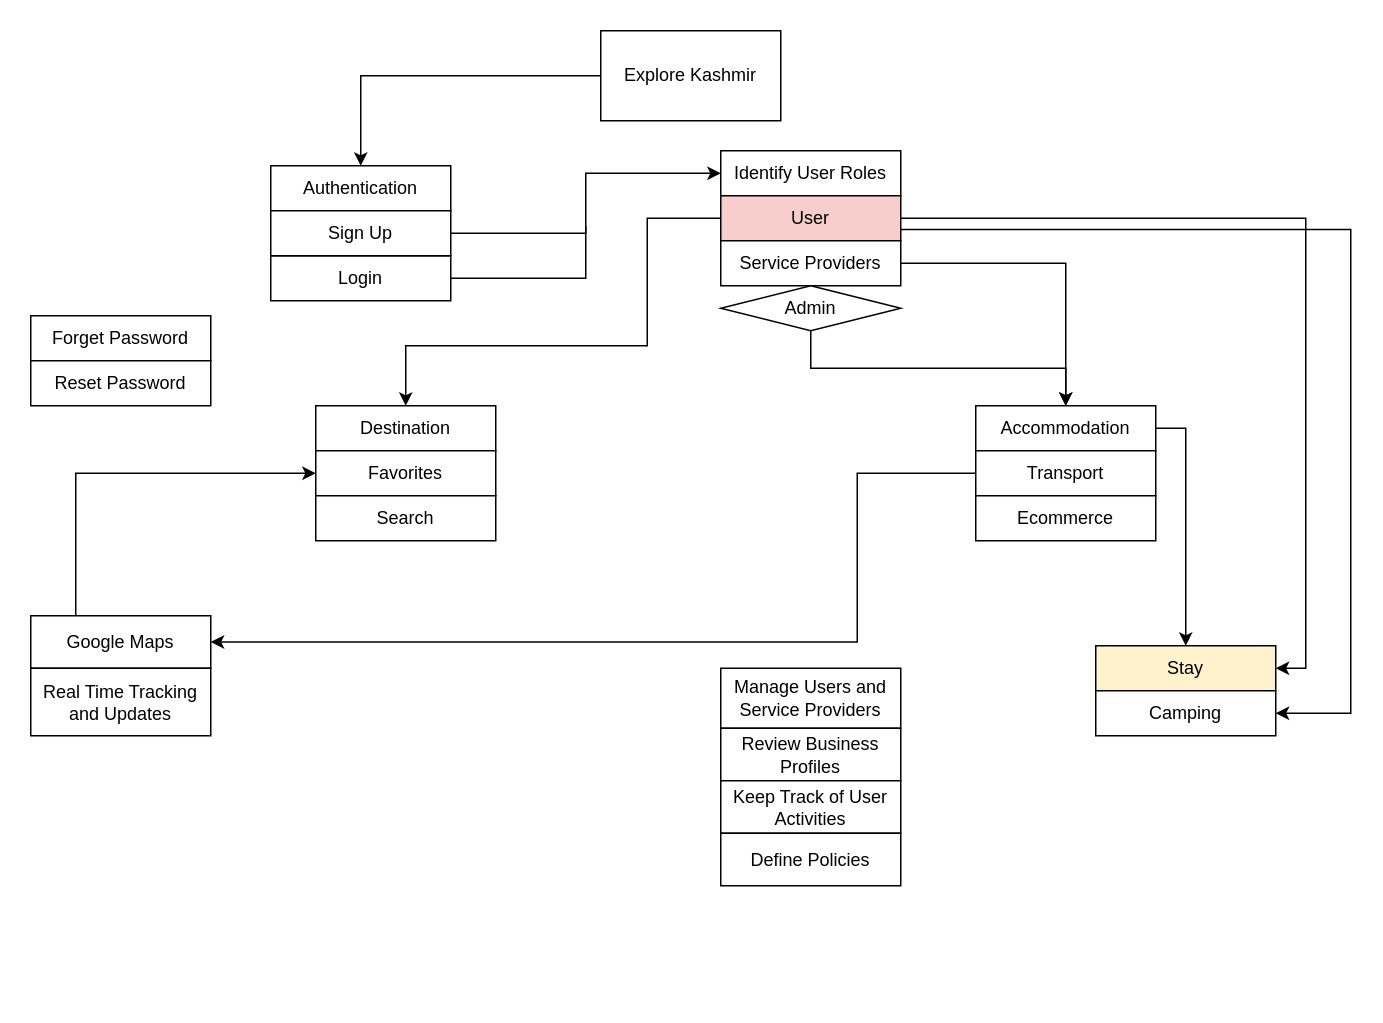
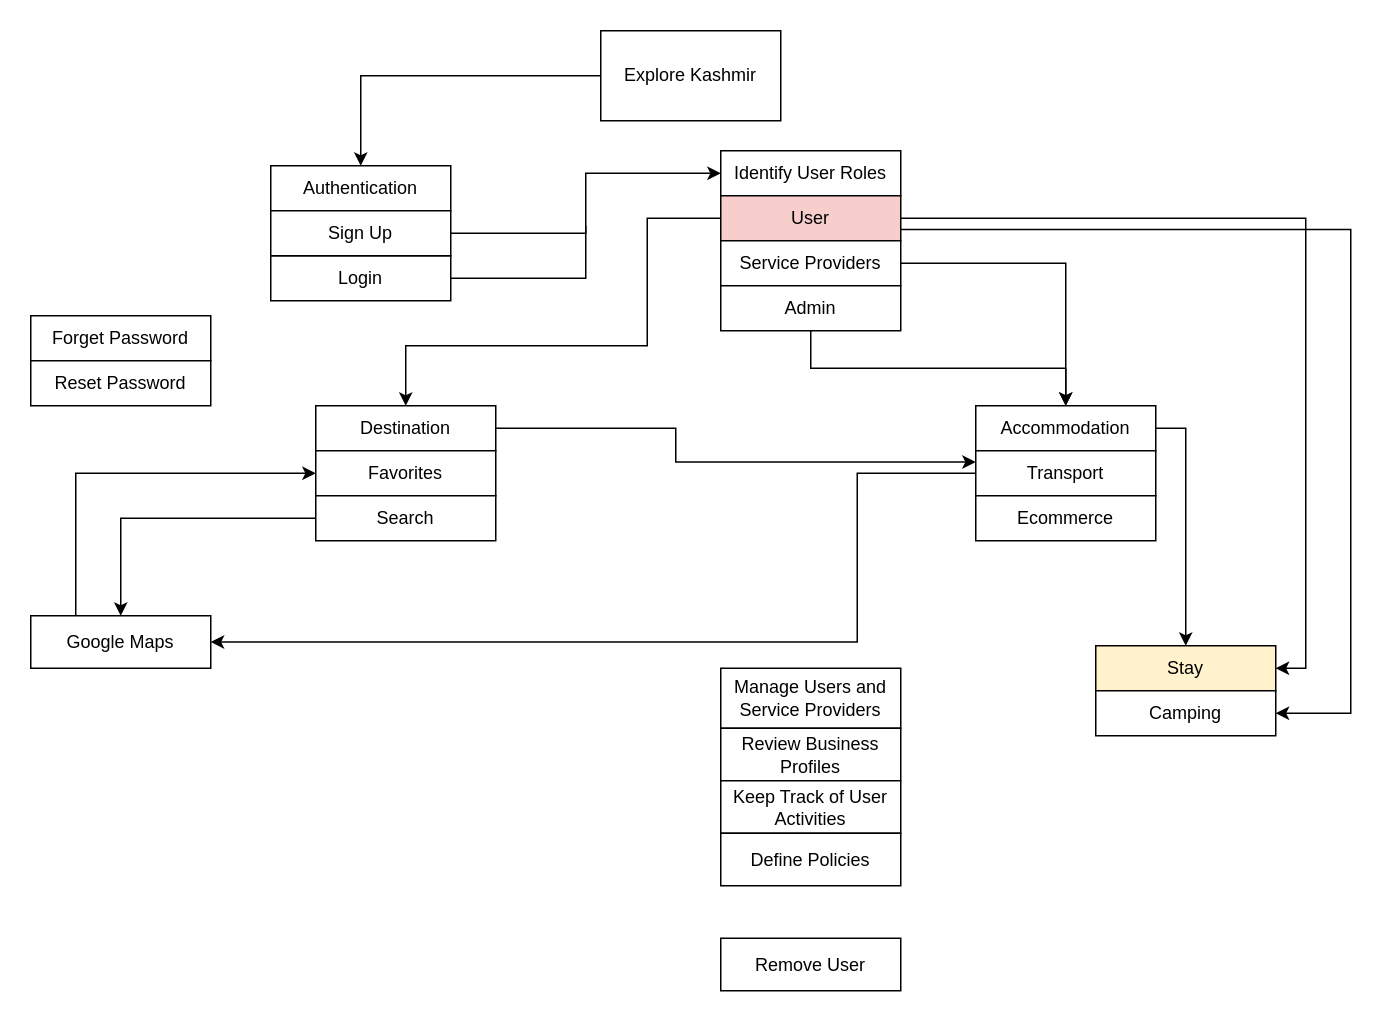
- <mxCell id="16" value="Admin" style="rhombus;whiteSpace=wrap;html=1;" vertex="1" parent="1"><mxGeometry x="480" y="190" width="120" height="30" as="geometry" /></mxCell>
+ <mxCell id="16" value="Admin" style="rounded=0;whiteSpace=wrap;html=1;" vertex="1" parent="1"><mxGeometry x="480" y="190" width="120" height="30" as="geometry" /></mxCell>
+ <mxCell id="19" style="edgeStyle=orthogonalEdgeStyle;rounded=0;orthogonalLoop=1;jettySize=auto;html=1;exitX=1;exitY=0.5;exitDx=0;exitDy=0;entryX=0;entryY=0.25;entryDx=0;entryDy=0;" edge="1" parent="1" source="20" target="24"><mxGeometry relative="1" as="geometry"><Array as="points"><mxPoint x="450" y="285" /><mxPoint x="450" y="308" /></Array></mxGeometry></mxCell>
+ <mxCell id="27" style="edgeStyle=orthogonalEdgeStyle;rounded=0;orthogonalLoop=1;jettySize=auto;html=1;exitX=0;exitY=0.5;exitDx=0;exitDy=0;entryX=0.5;entryY=0;entryDx=0;entryDy=0;" edge="1" parent="1" source="28" target="30"><mxGeometry relative="1" as="geometry" /></mxCell>
- <mxCell id="31" value="Real Time Tracking and Updates" style="rounded=0;whiteSpace=wrap;html=1;" vertex="1" parent="1"><mxGeometry x="20" y="445" width="120" height="45" as="geometry" /></mxCell>
+ <mxCell id="39" value="Remove&lt;span style=&quot;background-color: initial;&quot;&gt;&amp;nbsp;User&lt;/span&gt;" style="rounded=0;whiteSpace=wrap;html=1;" vertex="1" parent="1"><mxGeometry x="480" y="625" width="120" height="35" as="geometry" /></mxCell>
